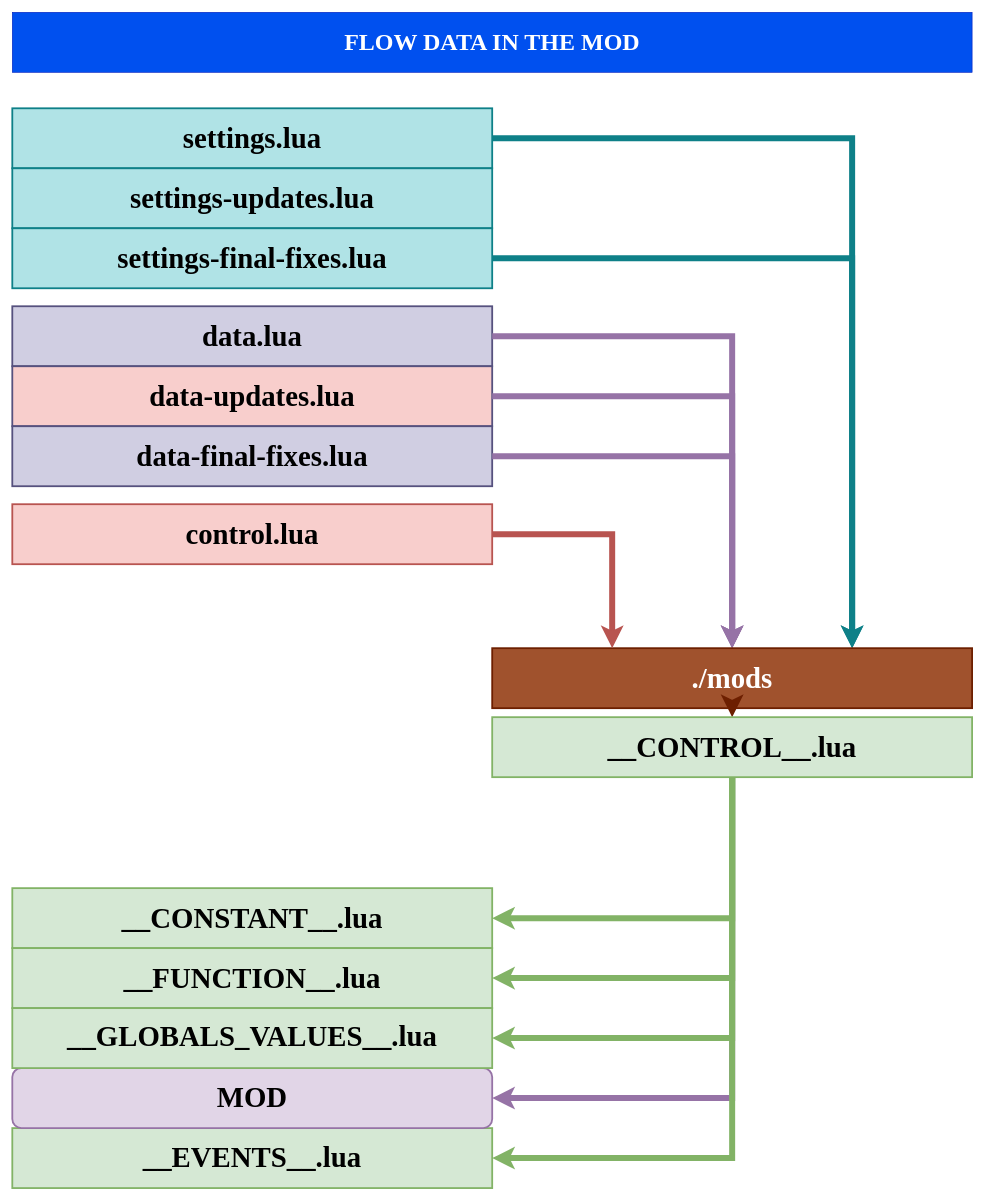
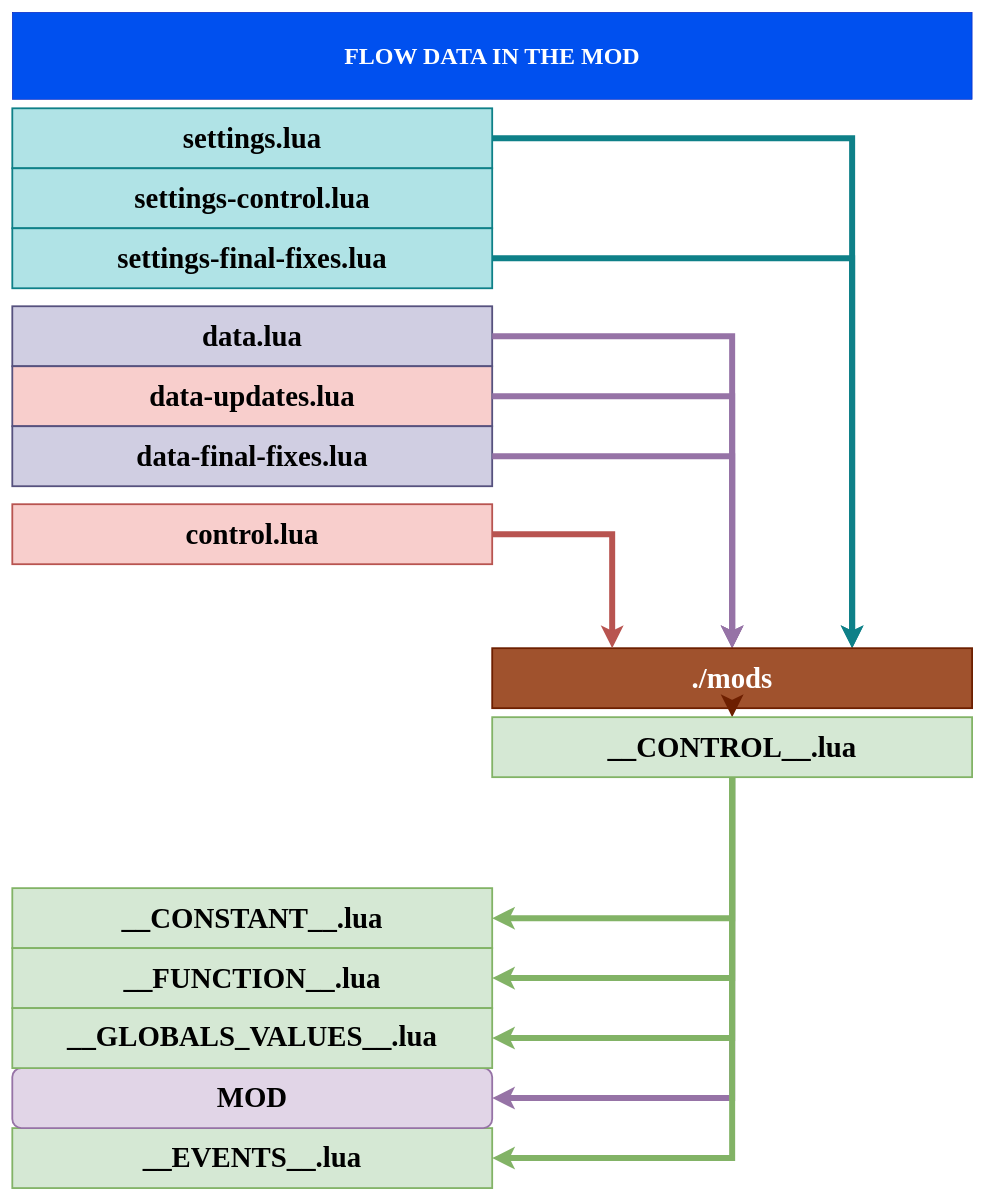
- <mxCell id="2" value="&lt;span style=&quot;font-family: &amp;#34;lucida console&amp;#34; ; font-size: 40px ; font-weight: 700&quot;&gt;FLOW DATA IN THE MOD&lt;/span&gt;" style="rounded=0;whiteSpace=wrap;html=1;fillColor=#0050ef;fontColor=#ffffff;strokeColor=#001DBC;" parent="1" vertex="1"><mxGeometry x="20" y="20" width="1600" height="100" as="geometry" /></mxCell>
+ <mxCell id="2" value="&lt;span style=&quot;font-family: &amp;#34;lucida console&amp;#34; ; font-size: 40px ; font-weight: 700&quot;&gt;FLOW DATA IN THE MOD&lt;/span&gt;" style="rounded=0;whiteSpace=wrap;html=1;fillColor=#0050ef;fontColor=#ffffff;strokeColor=#001DBC;" parent="1" vertex="1"><mxGeometry x="20" y="20" width="1600" height="145" as="geometry" /></mxCell>
- <mxCell id="6" value="&lt;h1 style=&quot;font-family: &amp;#34;helvetica&amp;#34;&quot;&gt;&lt;font face=&quot;Lucida Console&quot;&gt;settings-updates.lua&lt;/font&gt;&lt;/h1&gt;" style="rounded=0;whiteSpace=wrap;html=1;fontFamily=Lucida Console;fontSize=24;strokeWidth=3;fillColor=#b0e3e6;strokeColor=#0e8088;" parent="4" vertex="1"><mxGeometry y="100" width="800" height="100" as="geometry" /></mxCell>
+ <mxCell id="6" value="&lt;h1 style=&quot;font-family: &amp;#34;helvetica&amp;#34;&quot;&gt;&lt;font face=&quot;Lucida Console&quot;&gt;settings-control.lua&lt;/font&gt;&lt;/h1&gt;" style="rounded=0;whiteSpace=wrap;html=1;fontFamily=Lucida Console;fontSize=24;strokeWidth=3;fillColor=#b0e3e6;strokeColor=#0e8088;" parent="4" vertex="1"><mxGeometry y="100" width="800" height="100" as="geometry" /></mxCell>
